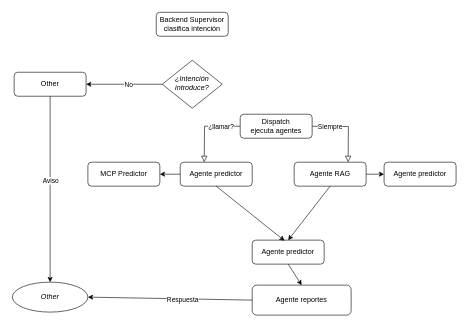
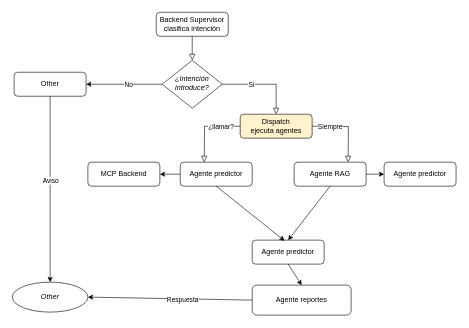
+ <mxCell id="2" value="" style="rounded=0;html=1;jettySize=auto;orthogonalLoop=1;fontSize=11;endArrow=block;endFill=0;endSize=8;strokeWidth=1;shadow=0;labelBackgroundColor=none;edgeStyle=orthogonalEdgeStyle;" parent="1" source="3" target="6" edge="1"><mxGeometry relative="1" as="geometry" /></mxCell>
+ <mxCell id="4" value="" style="edgeStyle=orthogonalEdgeStyle;rounded=0;html=1;jettySize=auto;orthogonalLoop=1;fontSize=11;endArrow=block;endFill=0;endSize=8;strokeWidth=1;shadow=0;labelBackgroundColor=none;" parent="1" source="6" target="7" edge="1"><mxGeometry x="-0.053" relative="1" as="geometry"><mxPoint as="offset" /></mxGeometry></mxCell>
+ <mxCell id="5" value="Sí" style="edgeLabel;html=1;align=center;verticalAlign=middle;resizable=0;points=[];" vertex="1" connectable="0" parent="4"><mxGeometry x="-0.316" y="-4" relative="1" as="geometry"><mxPoint y="-4" as="offset" /></mxGeometry></mxCell>
- <mxCell id="7" value="&lt;div&gt;Dispatch&lt;/div&gt;ejecuta agentes" style="rounded=1;whiteSpace=wrap;html=1;fontSize=12;glass=0;strokeWidth=1;shadow=0;" parent="1" vertex="1"><mxGeometry x="400" y="190" width="120" height="40" as="geometry" /></mxCell>
+ <mxCell id="7" value="&lt;div&gt;Dispatch&lt;/div&gt;ejecuta agentes" style="rounded=1;whiteSpace=wrap;html=1;fontSize=12;glass=0;strokeWidth=1;shadow=0;fillColor=#fff2cc;" parent="1" vertex="1"><mxGeometry x="400" y="190" width="120" height="40" as="geometry" /></mxCell>
- <mxCell id="25" value="MCP Predictor" style="rounded=1;whiteSpace=wrap;html=1;fontSize=12;glass=0;strokeWidth=1;shadow=0;" vertex="1" parent="1"><mxGeometry x="146" y="270" width="120" height="40" as="geometry" /></mxCell>
+ <mxCell id="25" value="MCP Backend" style="rounded=1;whiteSpace=wrap;html=1;fontSize=12;glass=0;strokeWidth=1;shadow=0;" vertex="1" parent="1"><mxGeometry x="146" y="270" width="120" height="40" as="geometry" /></mxCell>
